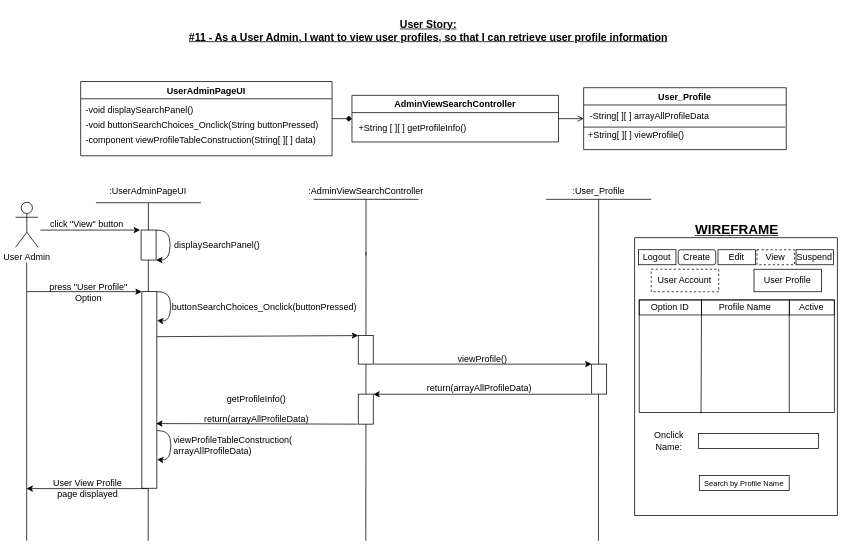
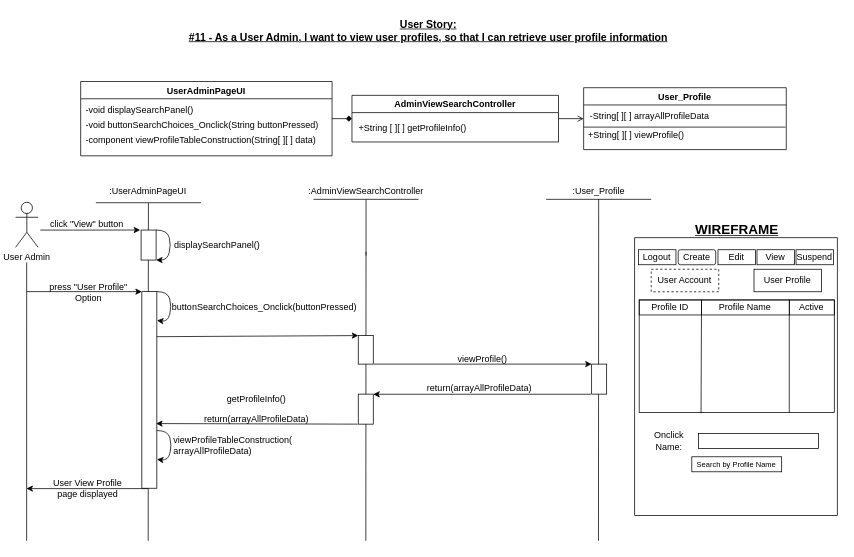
- <mxCell id="28" value="View" style="rounded=0;whiteSpace=wrap;html=1;dashed=1;" parent="1" vertex="1"><mxGeometry x="1008.25" y="332.17" width="50" height="20" as="geometry" /></mxCell>
+ <mxCell id="28" value="View" style="rounded=0;whiteSpace=wrap;html=1;" parent="1" vertex="1"><mxGeometry x="1008.25" y="332.17" width="50" height="20" as="geometry" /></mxCell>
- <mxCell id="65" value="Option ID" style="text;html=1;strokeColor=default;fillColor=none;align=center;verticalAlign=middle;whiteSpace=wrap;rounded=0;labelBackgroundColor=#FFFFFF;" parent="1" vertex="1"><mxGeometry x="851.25" y="399.08" width="83" height="20" as="geometry" /></mxCell>
+ <mxCell id="65" value="Profile ID" style="text;html=1;strokeColor=default;fillColor=none;align=center;verticalAlign=middle;whiteSpace=wrap;rounded=0;labelBackgroundColor=#FFFFFF;" parent="1" vertex="1"><mxGeometry x="851.25" y="399.08" width="83" height="20" as="geometry" /></mxCell>
- <mxCell id="30" value="&lt;font size=&quot;1&quot;&gt;Search by Profile Name&lt;/font&gt;" style="rounded=0;whiteSpace=wrap;html=1;" parent="1" vertex="1"><mxGeometry x="931.38" y="633.08" width="119.75" height="20" as="geometry" /></mxCell>
+ <mxCell id="30" value="&lt;font size=&quot;1&quot;&gt;Search by Profile Name&lt;/font&gt;" style="rounded=0;whiteSpace=wrap;html=1;" parent="1" vertex="1"><mxGeometry x="921.38" y="608.08" width="119.75" height="20" as="geometry" /></mxCell>
